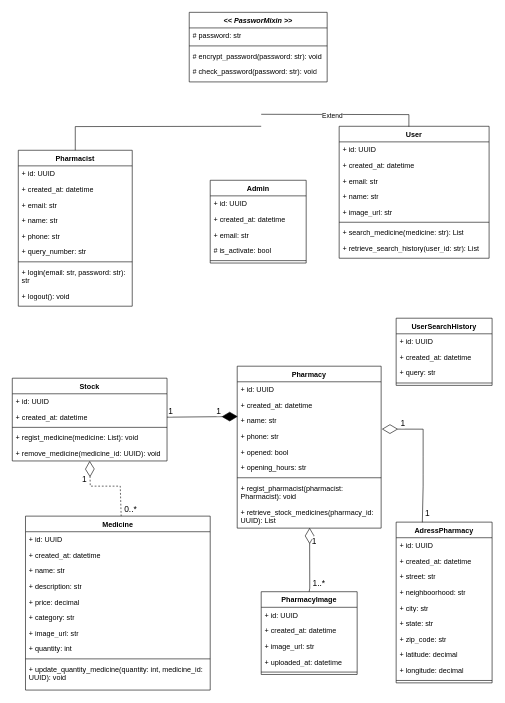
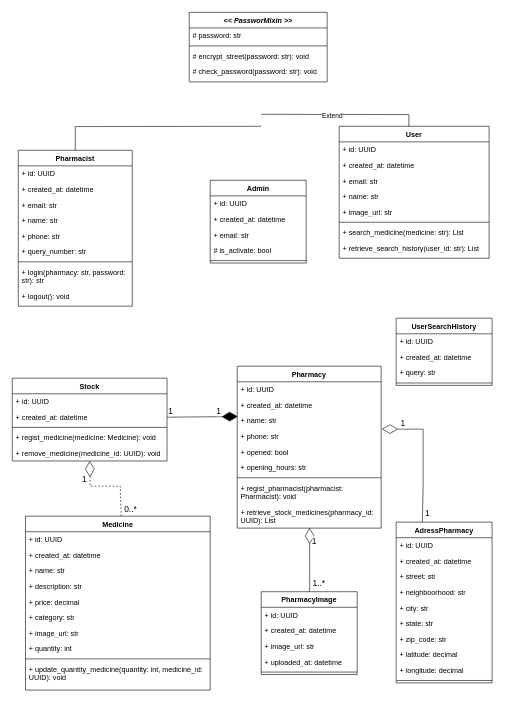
- <mxCell id="68" value="# encrypt_password(password: str): void&amp;nbsp;" style="text;strokeColor=none;fillColor=none;align=left;verticalAlign=top;spacingLeft=4;spacingRight=4;overflow=hidden;rotatable=0;points=[[0,0.5],[1,0.5]];portConstraint=eastwest;whiteSpace=wrap;html=1;" vertex="1" parent="65"><mxGeometry y="60" width="230" height="26" as="geometry" /></mxCell>
+ <mxCell id="68" value="# encrypt_street(password: str): void&amp;nbsp;" style="text;strokeColor=none;fillColor=none;align=left;verticalAlign=top;spacingLeft=4;spacingRight=4;overflow=hidden;rotatable=0;points=[[0,0.5],[1,0.5]];portConstraint=eastwest;whiteSpace=wrap;html=1;" vertex="1" parent="65"><mxGeometry y="60" width="230" height="26" as="geometry" /></mxCell>
- <mxCell id="40" value="+ login(email: str, password: str): str" style="text;strokeColor=none;fillColor=none;align=left;verticalAlign=top;spacingLeft=4;spacingRight=4;overflow=hidden;rotatable=0;points=[[0,0.5],[1,0.5]];portConstraint=eastwest;whiteSpace=wrap;html=1;" vertex="1" parent="32"><mxGeometry y="190" width="190" height="40" as="geometry" /></mxCell>
+ <mxCell id="40" value="+ login(pharmacy: str, password: str): str" style="text;strokeColor=none;fillColor=none;align=left;verticalAlign=top;spacingLeft=4;spacingRight=4;overflow=hidden;rotatable=0;points=[[0,0.5],[1,0.5]];portConstraint=eastwest;whiteSpace=wrap;html=1;" vertex="1" parent="32"><mxGeometry y="190" width="190" height="40" as="geometry" /></mxCell>
- <mxCell id="46" value="+ regist_medicine(medicine: List): void" style="text;strokeColor=none;fillColor=none;align=left;verticalAlign=top;spacingLeft=4;spacingRight=4;overflow=hidden;rotatable=0;points=[[0,0.5],[1,0.5]];portConstraint=eastwest;whiteSpace=wrap;html=1;" vertex="1" parent="42"><mxGeometry y="86" width="258" height="26" as="geometry" /></mxCell>
+ <mxCell id="46" value="+ regist_medicine(medicine: Medicine): void" style="text;strokeColor=none;fillColor=none;align=left;verticalAlign=top;spacingLeft=4;spacingRight=4;overflow=hidden;rotatable=0;points=[[0,0.5],[1,0.5]];portConstraint=eastwest;whiteSpace=wrap;html=1;" vertex="1" parent="42"><mxGeometry y="86" width="258" height="26" as="geometry" /></mxCell>
